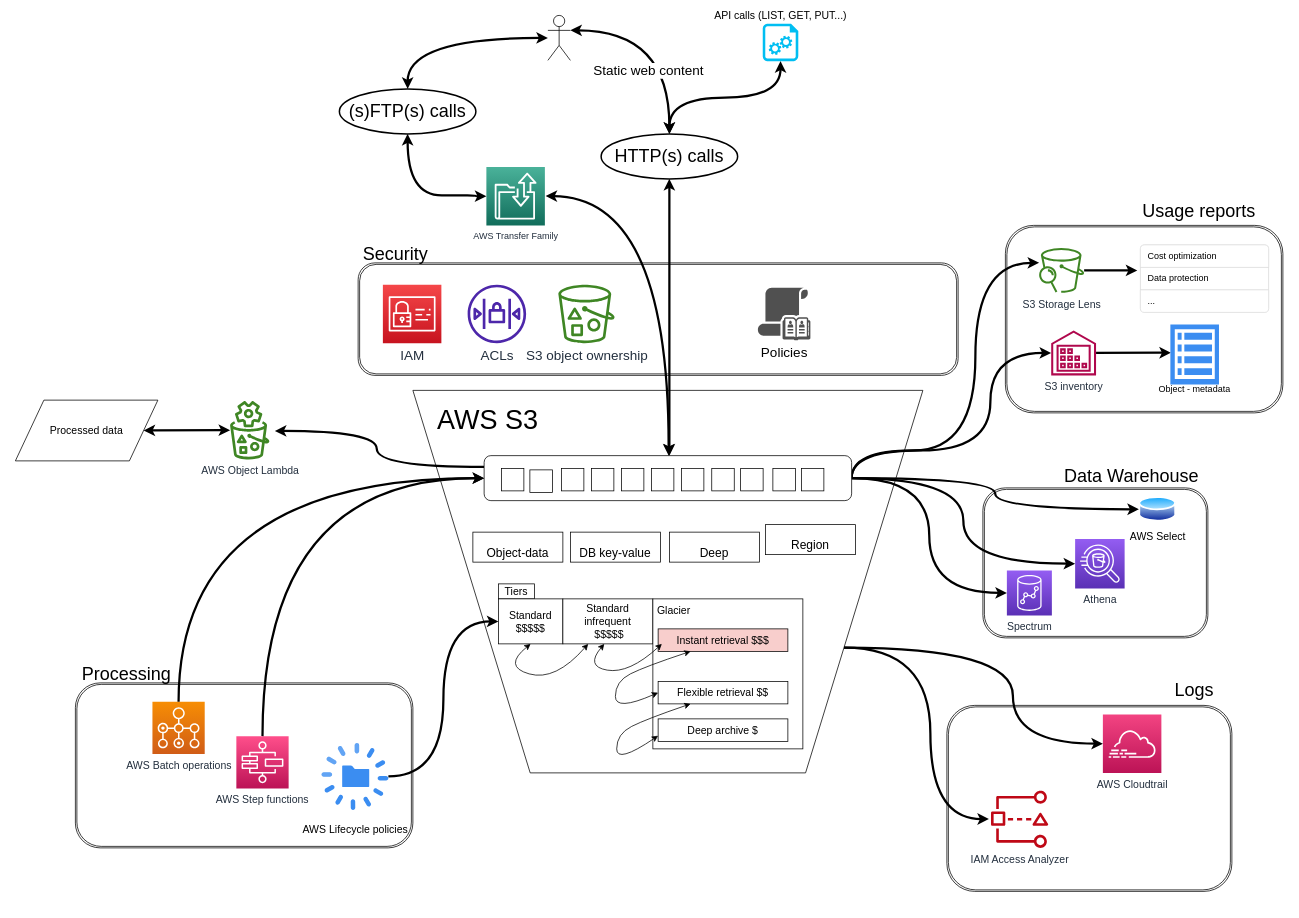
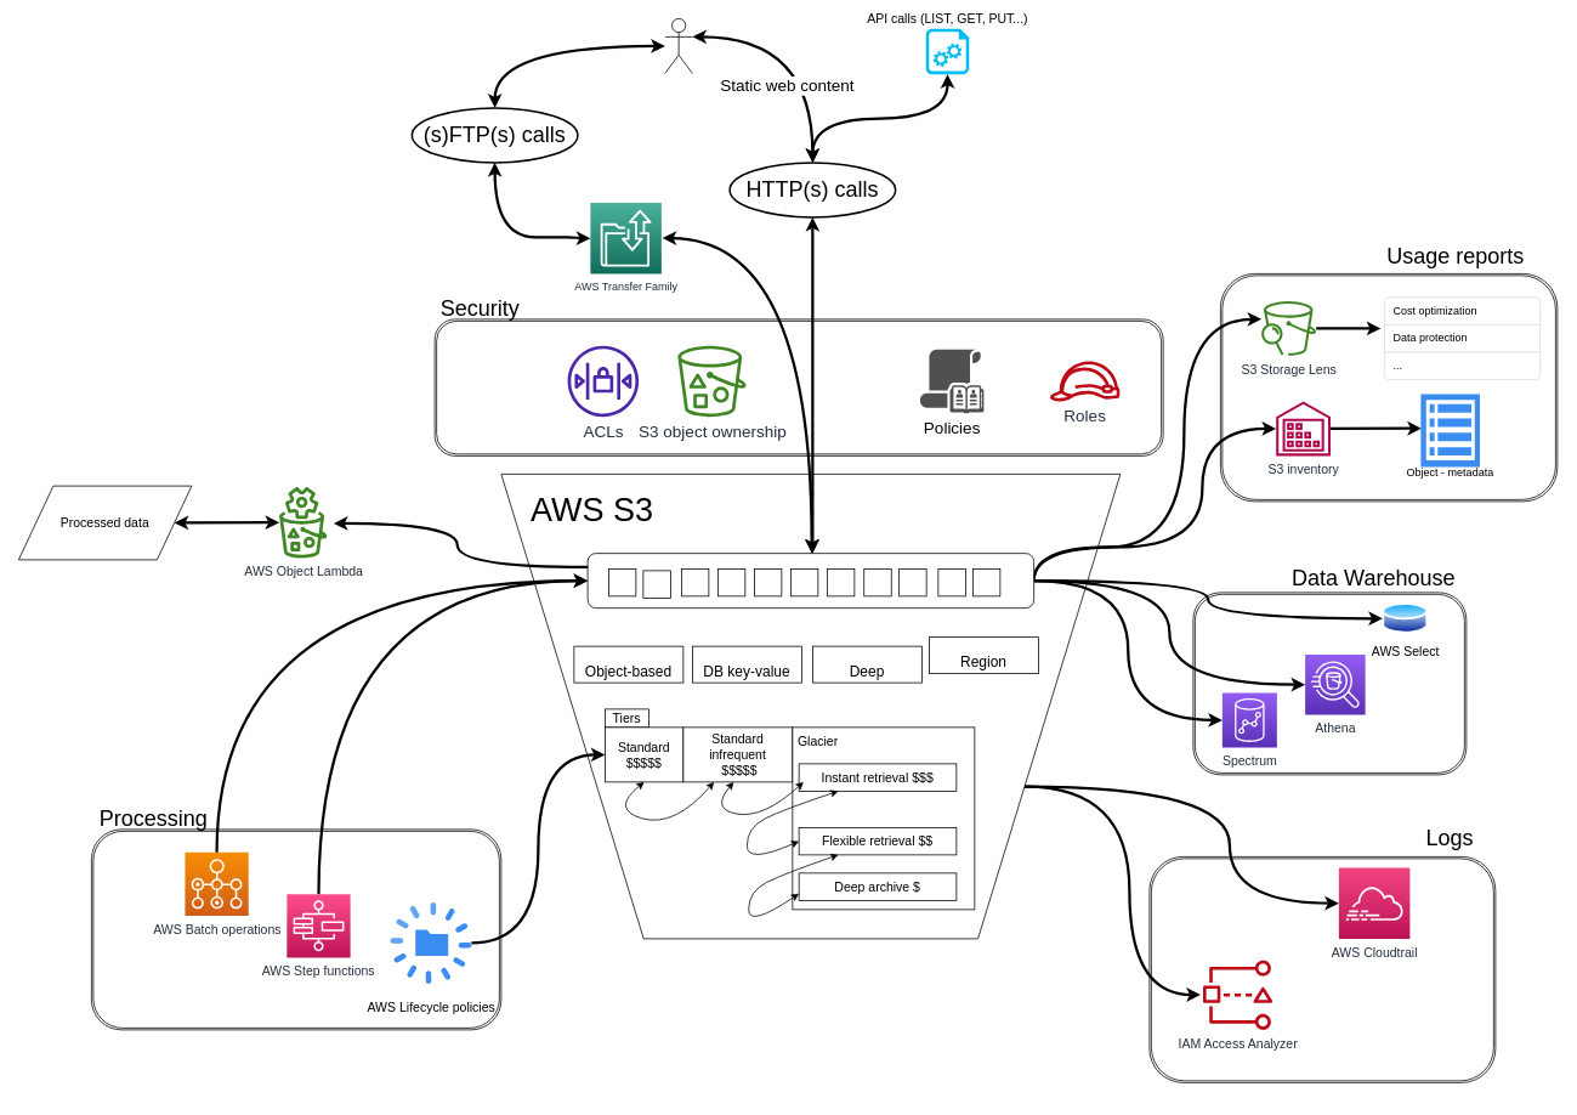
- <mxCell id="37" value="&lt;font style=&quot;font-size: 18px;&quot;&gt;IAM&lt;/font&gt;" style="sketch=0;points=[[0,0,0],[0.25,0,0],[0.5,0,0],[0.75,0,0],[1,0,0],[0,1,0],[0.25,1,0],[0.5,1,0],[0.75,1,0],[1,1,0],[0,0.25,0],[0,0.5,0],[0,0.75,0],[1,0.25,0],[1,0.5,0],[1,0.75,0]];outlineConnect=0;fontColor=#232F3E;gradientColor=#F54749;gradientDirection=north;fillColor=#C7131F;strokeColor=#ffffff;dashed=0;verticalLabelPosition=bottom;verticalAlign=top;align=center;html=1;fontSize=12;fontStyle=0;aspect=fixed;shape=mxgraph.aws4.resourceIcon;resIcon=mxgraph.aws4.identity_and_access_management;" parent="1" vertex="1"><mxGeometry x="510" y="379" width="78" height="78" as="geometry" /></mxCell>
+ <mxCell id="41" value="&lt;font style=&quot;font-size: 18px;&quot;&gt;Roles&lt;/font&gt;" style="sketch=0;outlineConnect=0;fontColor=#232F3E;gradientColor=none;fillColor=#BF0816;strokeColor=none;dashed=0;verticalLabelPosition=bottom;verticalAlign=top;align=center;html=1;fontSize=12;fontStyle=0;aspect=fixed;pointerEvents=1;shape=mxgraph.aws4.role;" parent="1" vertex="1"><mxGeometry x="1152" y="396" width="78" height="44" as="geometry" /></mxCell>
- <mxCell id="5" value="&lt;font size=&quot;3&quot;&gt;Object-data&lt;/font&gt;" style="rounded=0;whiteSpace=wrap;html=1;fontSize=36;" parent="1" vertex="1"><mxGeometry x="630" y="709" width="120" height="40" as="geometry" /></mxCell>
+ <mxCell id="5" value="&lt;font size=&quot;3&quot;&gt;Object-based&lt;/font&gt;" style="rounded=0;whiteSpace=wrap;html=1;fontSize=36;" parent="1" vertex="1"><mxGeometry x="630" y="709" width="120" height="40" as="geometry" /></mxCell>
- <mxCell id="12" value="Instant retrieval $$$" style="rounded=0;whiteSpace=wrap;html=1;fontSize=14;fillColor=#f8cecc;" parent="1" vertex="1"><mxGeometry x="877" y="838" width="173" height="30" as="geometry" /></mxCell>
+ <mxCell id="12" value="Instant retrieval $$$" style="rounded=0;whiteSpace=wrap;html=1;fontSize=14;" parent="1" vertex="1"><mxGeometry x="877" y="838" width="173" height="30" as="geometry" /></mxCell>
